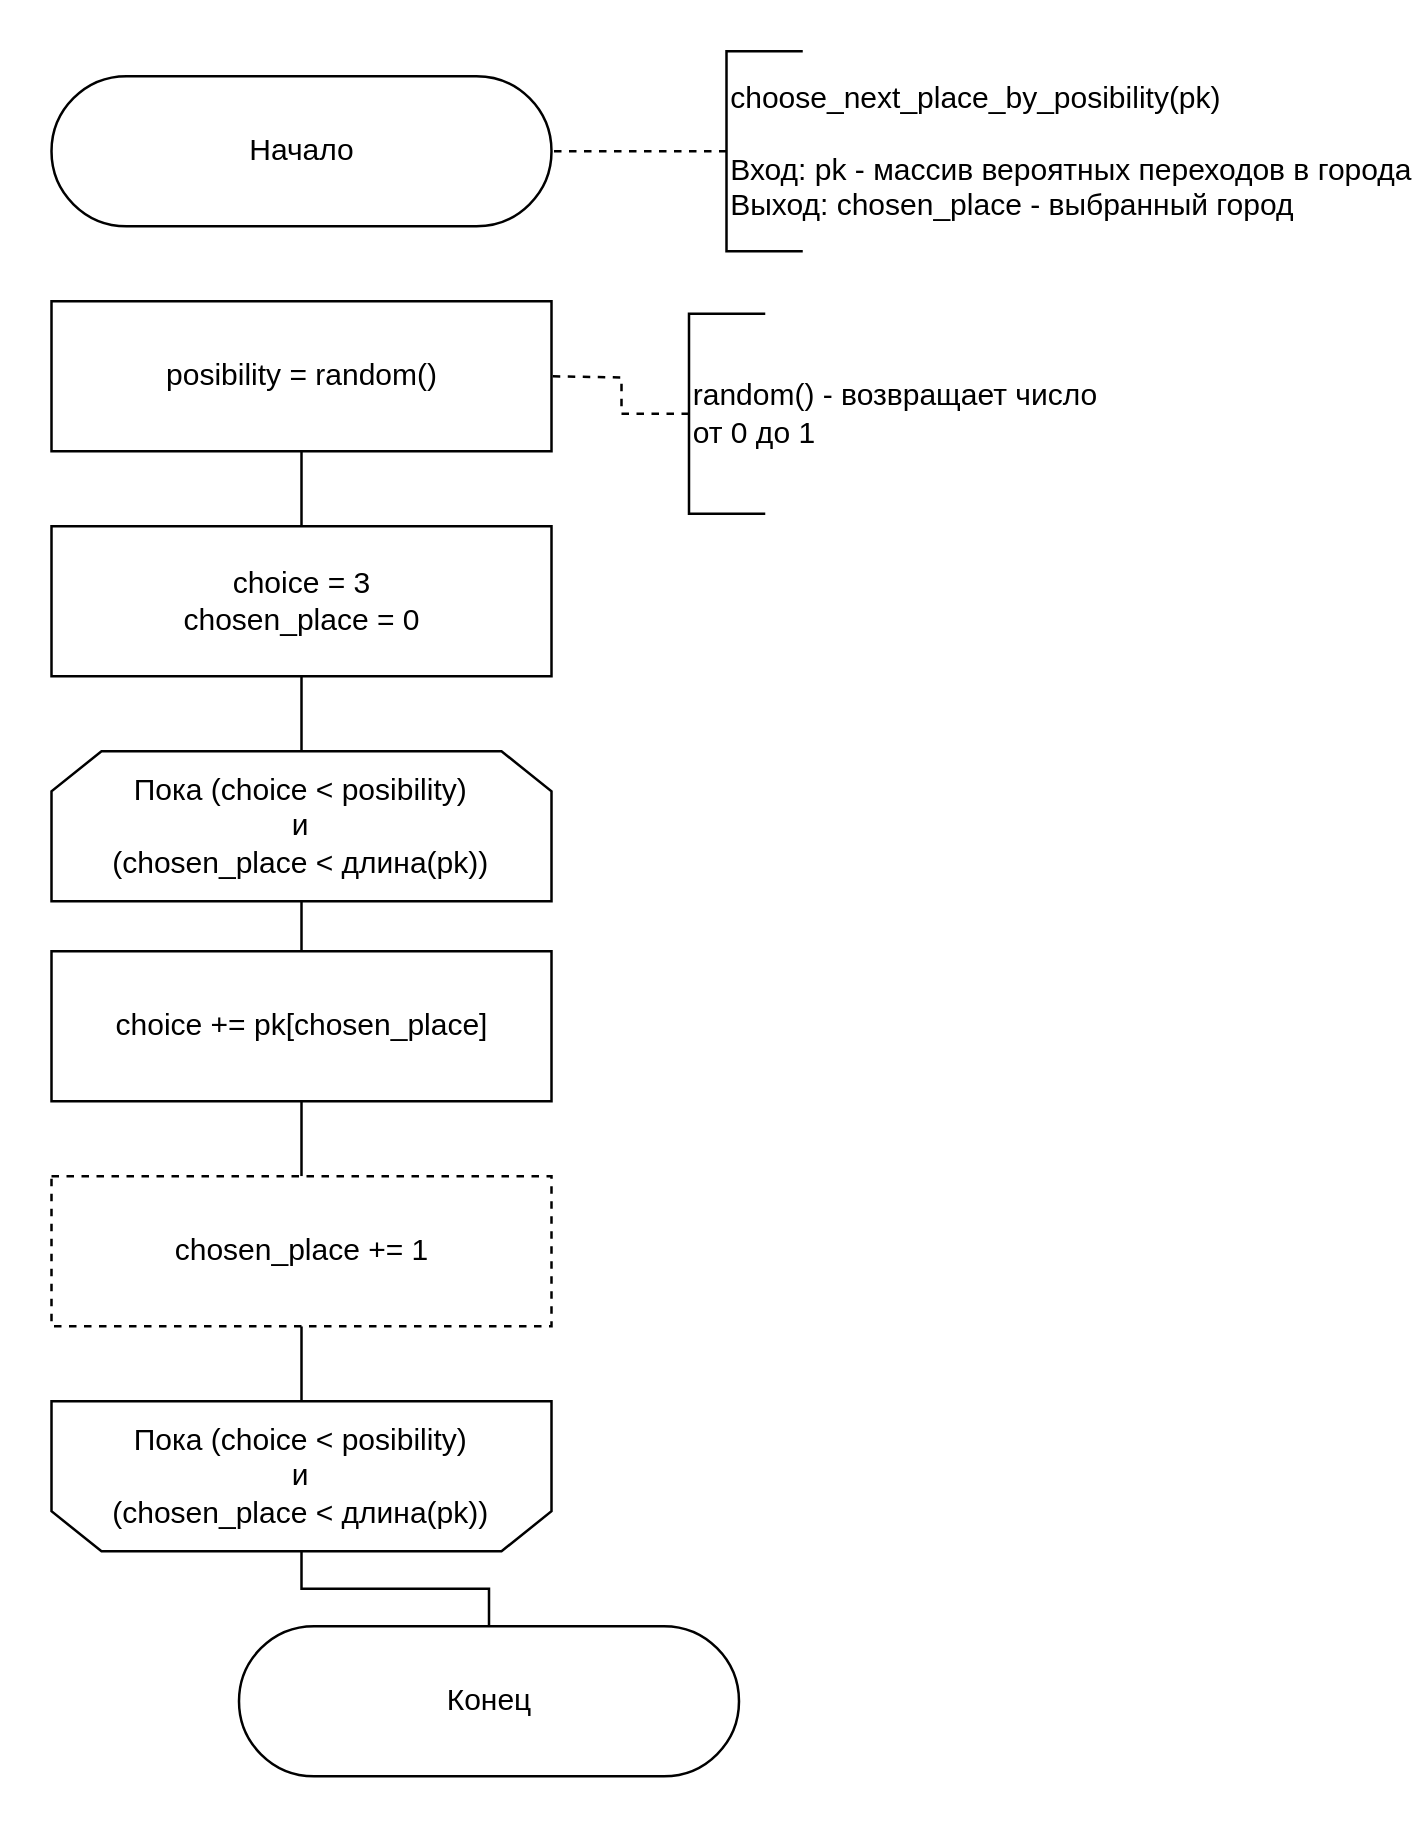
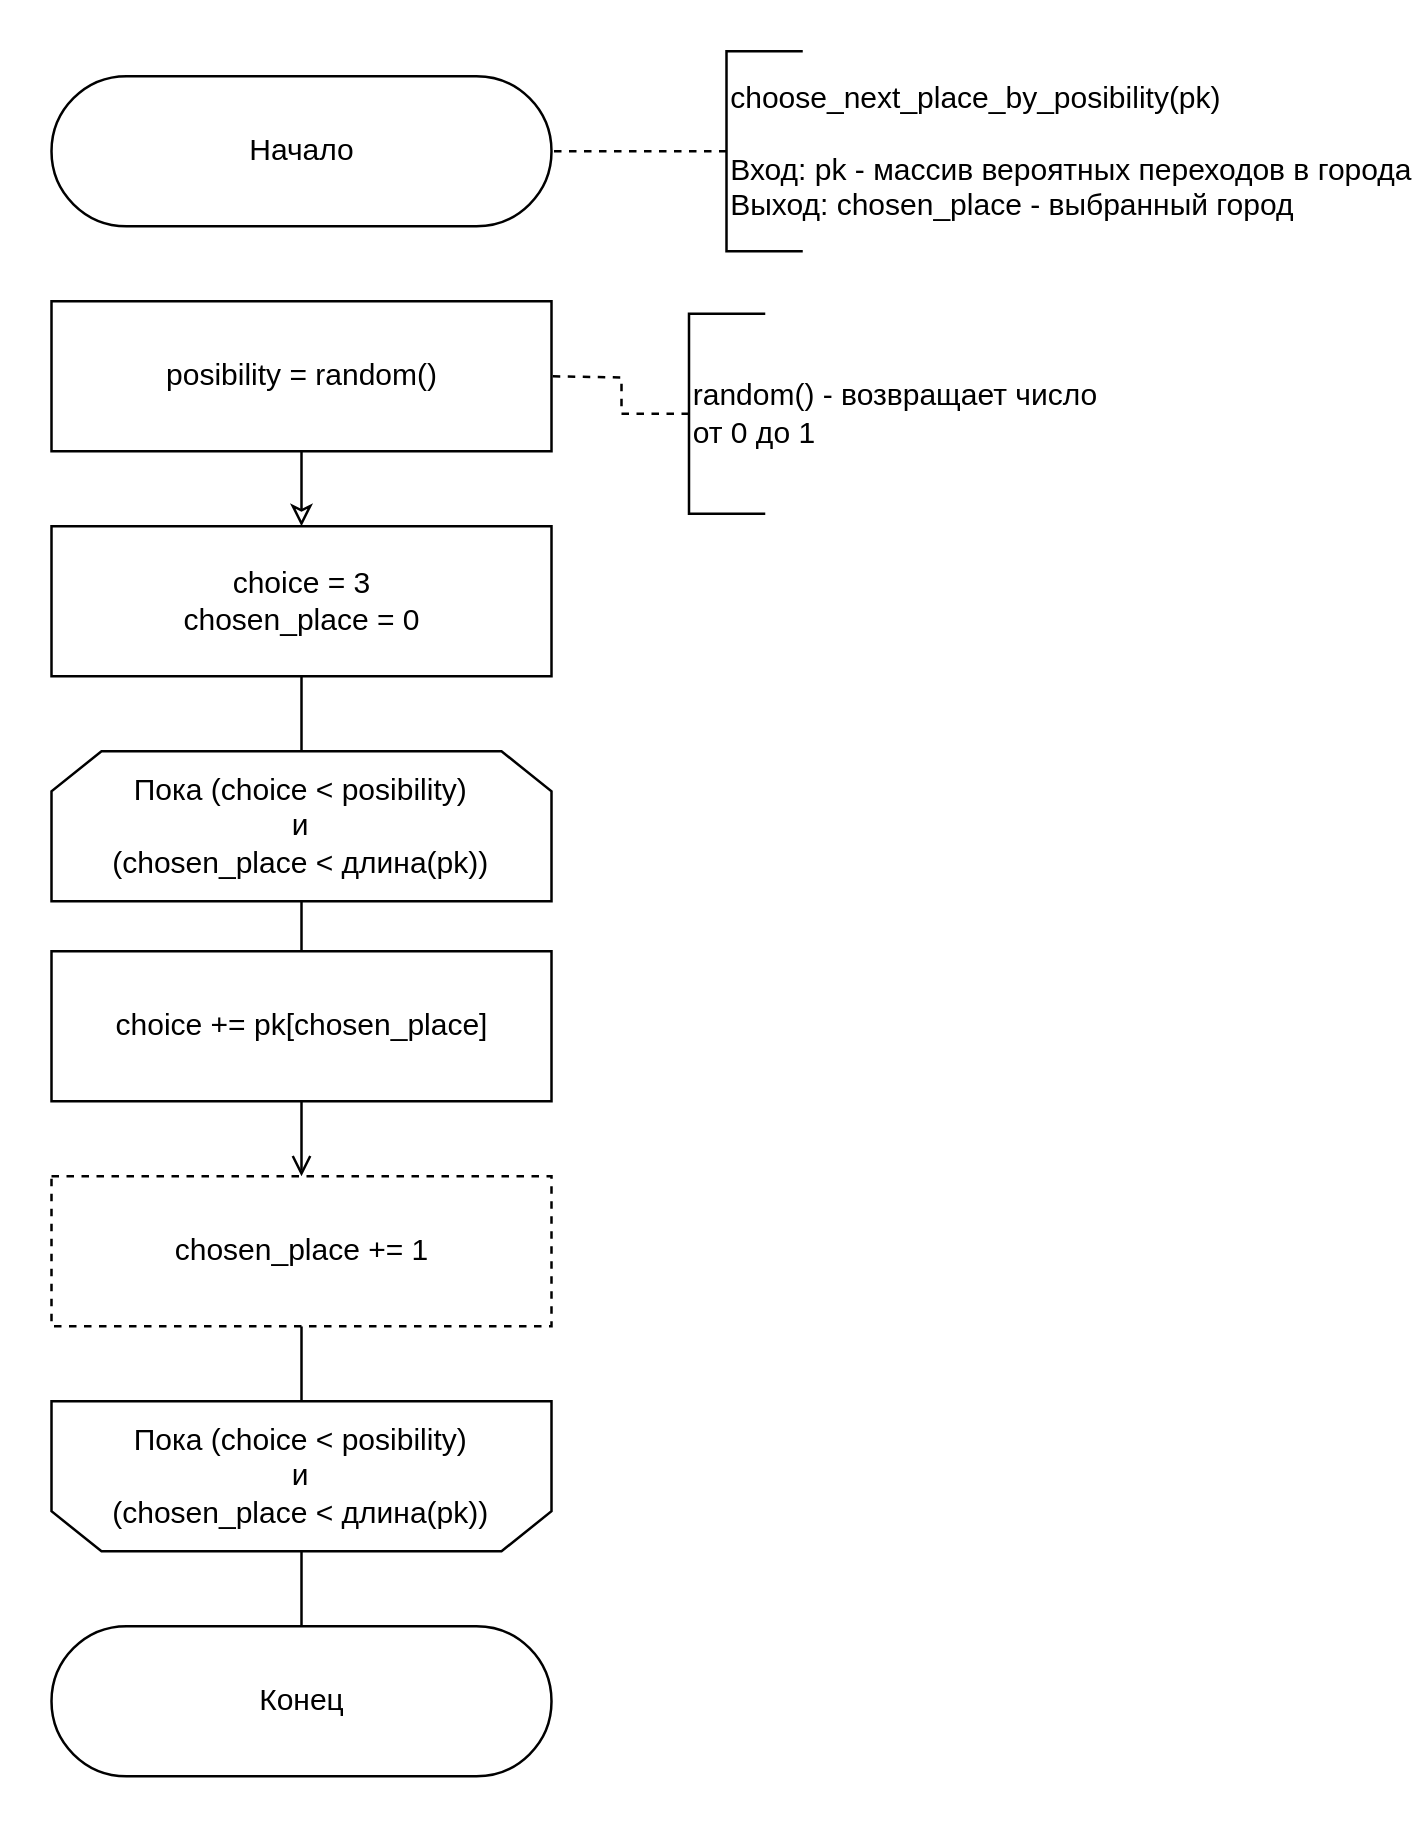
- <mxCell id="5" style="edgeStyle=orthogonalEdgeStyle;html=1;exitX=0.5;exitY=1;exitDx=0;exitDy=0;entryX=0.5;entryY=0;entryDx=0;entryDy=0;rounded=0;endArrow=none;endFill=0;" edge="1" parent="1" source="6" target="15"><mxGeometry relative="1" as="geometry" /></mxCell>
+ <mxCell id="5" style="edgeStyle=orthogonalEdgeStyle;html=1;exitX=0.5;exitY=1;exitDx=0;exitDy=0;entryX=0.5;entryY=0;entryDx=0;entryDy=0;rounded=0;endArrow=classic;endFill=0;" edge="1" parent="1" source="6" target="15"><mxGeometry relative="1" as="geometry" /></mxCell>
- <mxCell id="16" style="edgeStyle=orthogonalEdgeStyle;html=1;exitX=0.5;exitY=1;exitDx=0;exitDy=0;entryX=0.5;entryY=0;entryDx=0;entryDy=0;rounded=0;endArrow=none;endFill=0;" edge="1" source="17" target="19" parent="1"><mxGeometry relative="1" as="geometry" /></mxCell>
+ <mxCell id="16" style="edgeStyle=orthogonalEdgeStyle;html=1;exitX=0.5;exitY=1;exitDx=0;exitDy=0;entryX=0.5;entryY=0;entryDx=0;entryDy=0;rounded=0;endArrow=open;endFill=0;" edge="1" source="17" target="19" parent="1"><mxGeometry relative="1" as="geometry" /></mxCell>
- <mxCell id="11" value="Конец" style="html=1;dashed=0;whitespace=wrap;shape=mxgraph.dfd.start" parent="1" vertex="1"><mxGeometry x="95" y="650" width="200" height="60" as="geometry" /></mxCell>
+ <mxCell id="11" value="Конец" style="html=1;dashed=0;whitespace=wrap;shape=mxgraph.dfd.start" parent="1" vertex="1"><mxGeometry x="20" y="650" width="200" height="60" as="geometry" /></mxCell>
